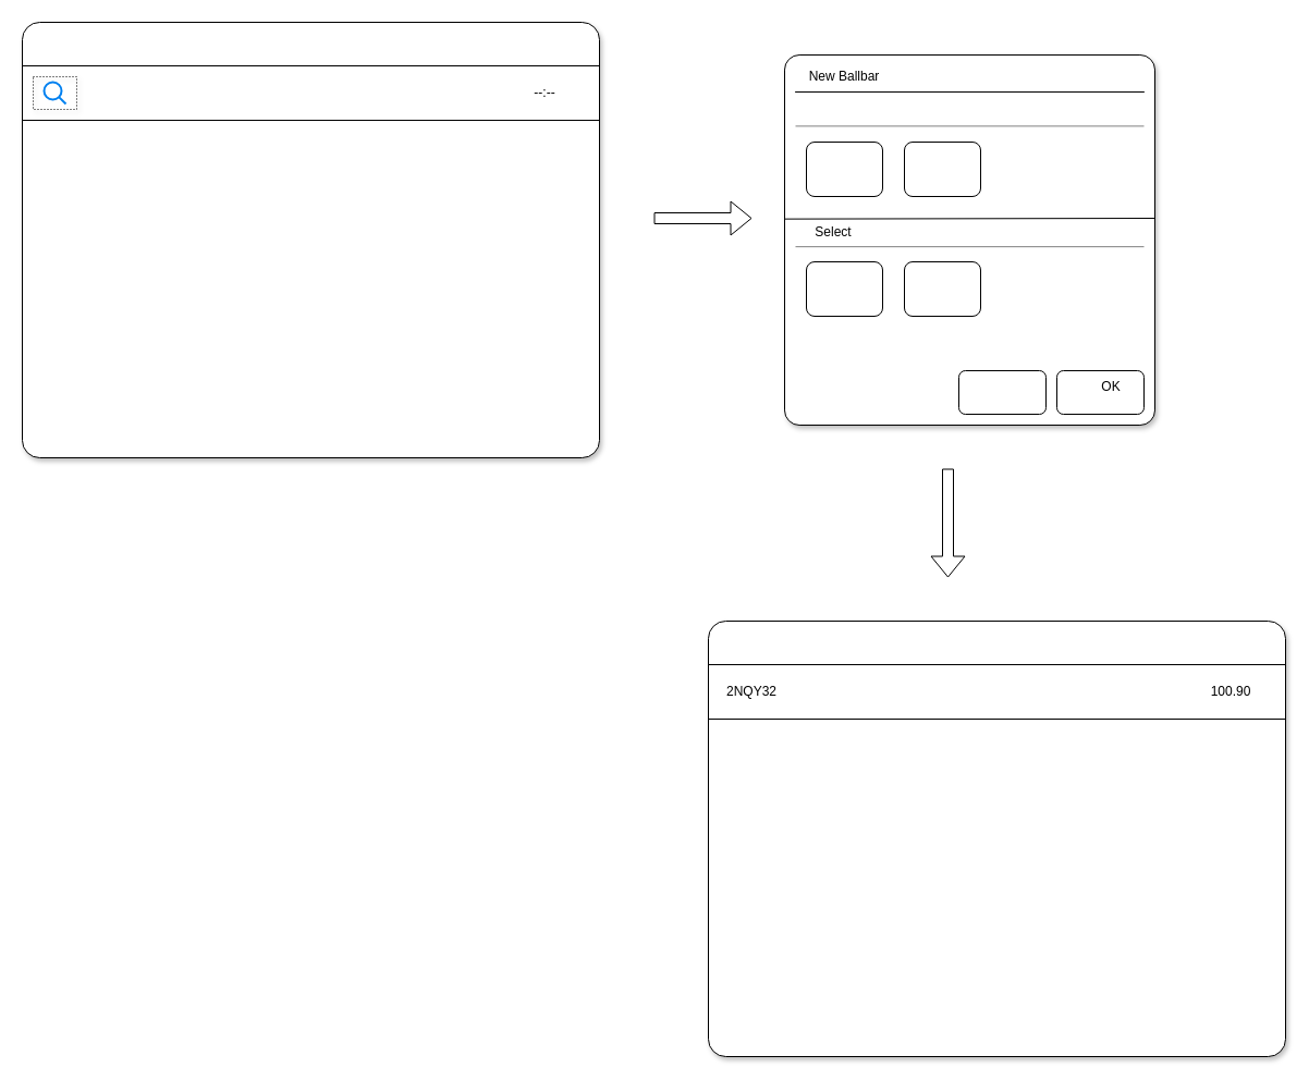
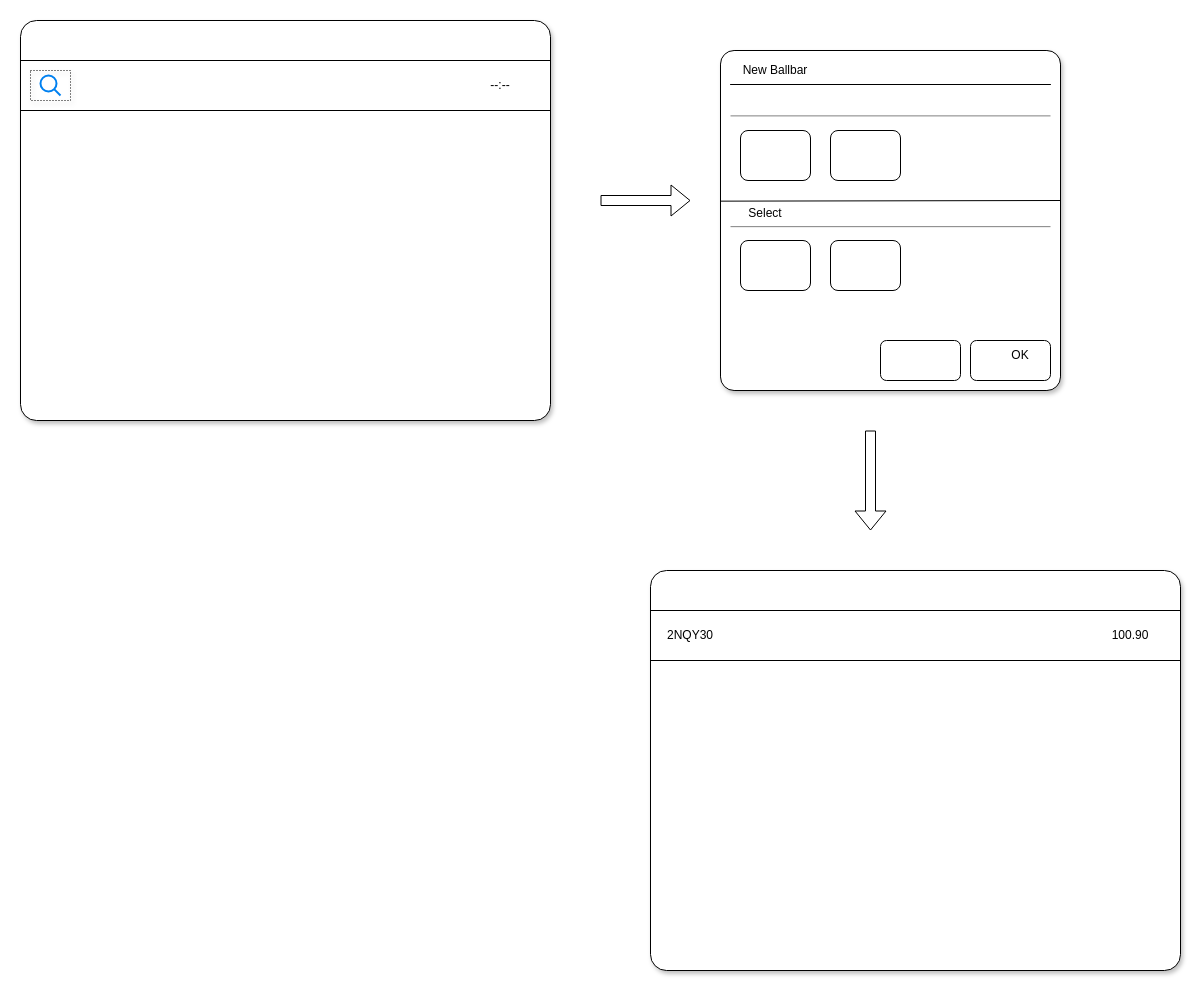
- <mxCell id="32" value="2NQY32" style="text;html=1;align=center;verticalAlign=middle;whiteSpace=wrap;rounded=0;" vertex="1" parent="29"><mxGeometry x="10" y="10" width="60" height="30" as="geometry" /></mxCell>
+ <mxCell id="32" value="2NQY30" style="text;html=1;align=center;verticalAlign=middle;whiteSpace=wrap;rounded=0;" vertex="1" parent="29"><mxGeometry x="10" y="10" width="60" height="30" as="geometry" /></mxCell>
